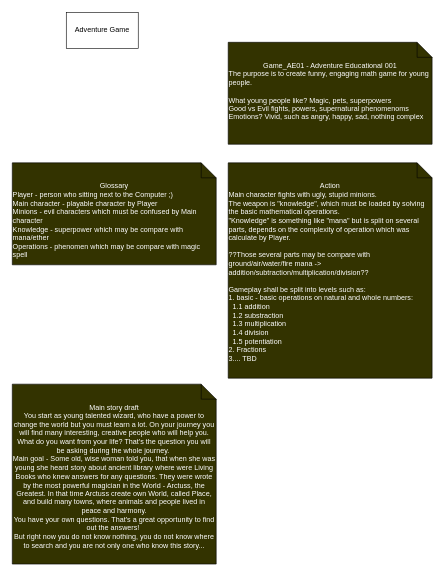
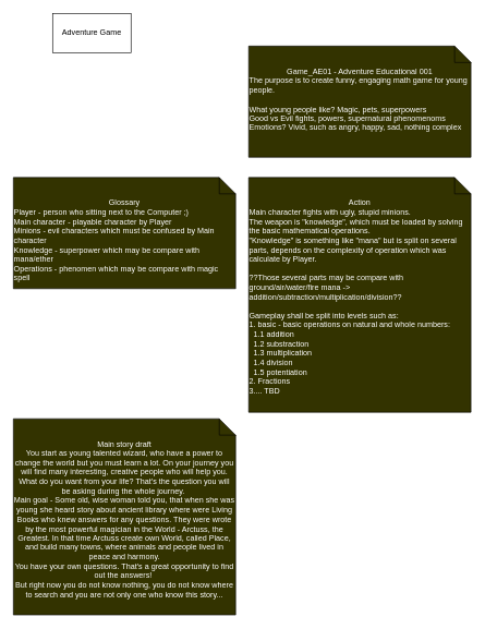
- <mxCell id="2" value="Adventure Game" style="rounded=0;whiteSpace=wrap;html=1;" parent="1" vertex="1"><mxGeometry x="110" y="20" width="120" height="60" as="geometry" /></mxCell>
+ <mxCell id="2" value="Adventure Game" style="rounded=0;whiteSpace=wrap;html=1;" parent="1" vertex="1"><mxGeometry x="80" y="20" width="120" height="60" as="geometry" /></mxCell>
